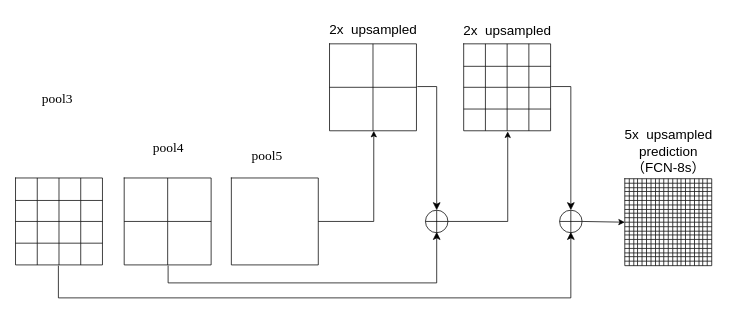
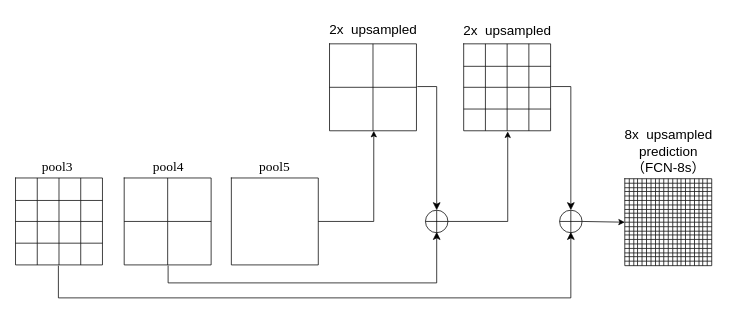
- <mxCell id="23" value="&lt;font style=&quot;font-size: 18px;&quot; face=&quot;Times New Roman&quot;&gt;pool3&lt;/font&gt;" style="text;strokeColor=none;align=center;fillColor=none;html=1;verticalAlign=middle;whiteSpace=wrap;rounded=0;" parent="1" vertex="1"><mxGeometry x="46" y="117" width="60" height="30" as="geometry" /></mxCell>
+ <mxCell id="23" value="&lt;font style=&quot;font-size: 18px;&quot; face=&quot;Times New Roman&quot;&gt;pool3&lt;/font&gt;" style="text;strokeColor=none;align=center;fillColor=none;html=1;verticalAlign=middle;whiteSpace=wrap;rounded=0;" parent="1" vertex="1"><mxGeometry x="46" y="207" width="60" height="30" as="geometry" /></mxCell>
- <mxCell id="31" value="&lt;font style=&quot;font-size: 18px;&quot; face=&quot;Times New Roman&quot;&gt;pool4&lt;/font&gt;" style="text;strokeColor=none;align=center;fillColor=none;html=1;verticalAlign=middle;whiteSpace=wrap;rounded=0;" parent="1" vertex="1"><mxGeometry x="194" y="182" width="60" height="30" as="geometry" /></mxCell>
+ <mxCell id="31" value="&lt;font style=&quot;font-size: 18px;&quot; face=&quot;Times New Roman&quot;&gt;pool4&lt;/font&gt;" style="text;strokeColor=none;align=center;fillColor=none;html=1;verticalAlign=middle;whiteSpace=wrap;rounded=0;" parent="1" vertex="1"><mxGeometry x="194" y="207" width="60" height="30" as="geometry" /></mxCell>
- <mxCell id="487" value="&lt;font style=&quot;font-size: 18px;&quot;&gt;5x&amp;nbsp; upsampled&lt;br&gt;prediction&lt;br&gt;（FCN-8s）&lt;br&gt;&lt;/font&gt;" style="text;html=1;align=center;verticalAlign=middle;resizable=0;points=[];autosize=1;strokeColor=none;fillColor=none;" parent="1" vertex="1"><mxGeometry x="821" y="162" width="140" height="80" as="geometry" /></mxCell>
+ <mxCell id="487" value="&lt;font style=&quot;font-size: 18px;&quot;&gt;8x&amp;nbsp; upsampled&lt;br&gt;prediction&lt;br&gt;（FCN-8s）&lt;br&gt;&lt;/font&gt;" style="text;html=1;align=center;verticalAlign=middle;resizable=0;points=[];autosize=1;strokeColor=none;fillColor=none;" parent="1" vertex="1"><mxGeometry x="821" y="162" width="140" height="80" as="geometry" /></mxCell>
- <mxCell id="35" value="&lt;font style=&quot;font-size: 18px;&quot; face=&quot;Times New Roman&quot;&gt;pool5&lt;/font&gt;" style="text;strokeColor=none;align=center;fillColor=none;html=1;verticalAlign=middle;whiteSpace=wrap;rounded=0;" parent="1" vertex="1"><mxGeometry x="326" y="192" width="60" height="30" as="geometry" /></mxCell>
+ <mxCell id="35" value="&lt;font style=&quot;font-size: 18px;&quot; face=&quot;Times New Roman&quot;&gt;pool5&lt;/font&gt;" style="text;strokeColor=none;align=center;fillColor=none;html=1;verticalAlign=middle;whiteSpace=wrap;rounded=0;" parent="1" vertex="1"><mxGeometry x="336" y="207" width="60" height="30" as="geometry" /></mxCell>
